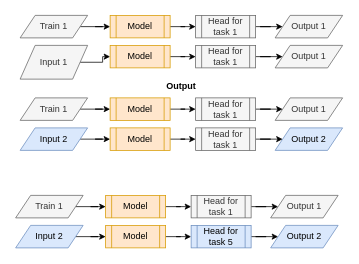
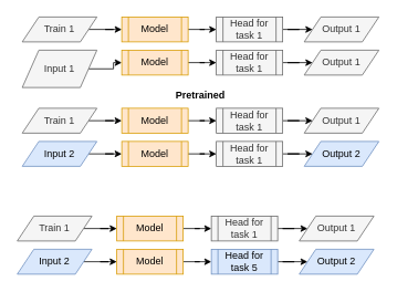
- <mxCell id="30" value="Output" style="text;html=1;align=center;verticalAlign=middle;whiteSpace=wrap;rounded=0;fontStyle=1" parent="1" vertex="1"><mxGeometry x="176" y="100" width="130" height="30" as="geometry" /></mxCell>
+ <mxCell id="30" value="Pretrained" style="text;html=1;align=center;verticalAlign=middle;whiteSpace=wrap;rounded=0;fontStyle=1" parent="1" vertex="1"><mxGeometry x="176" y="100" width="130" height="30" as="geometry" /></mxCell>
